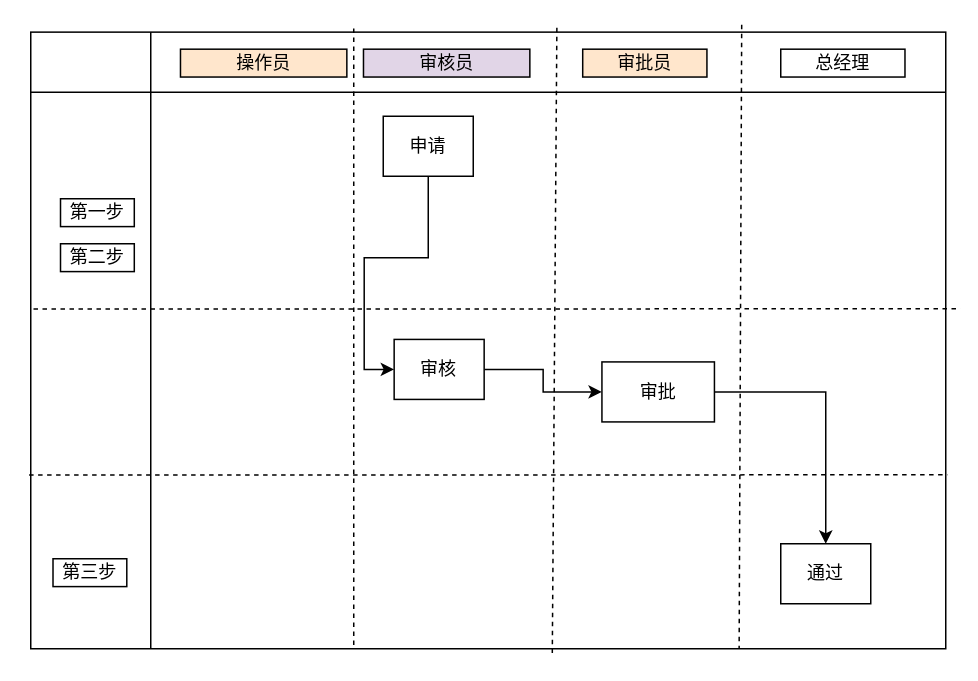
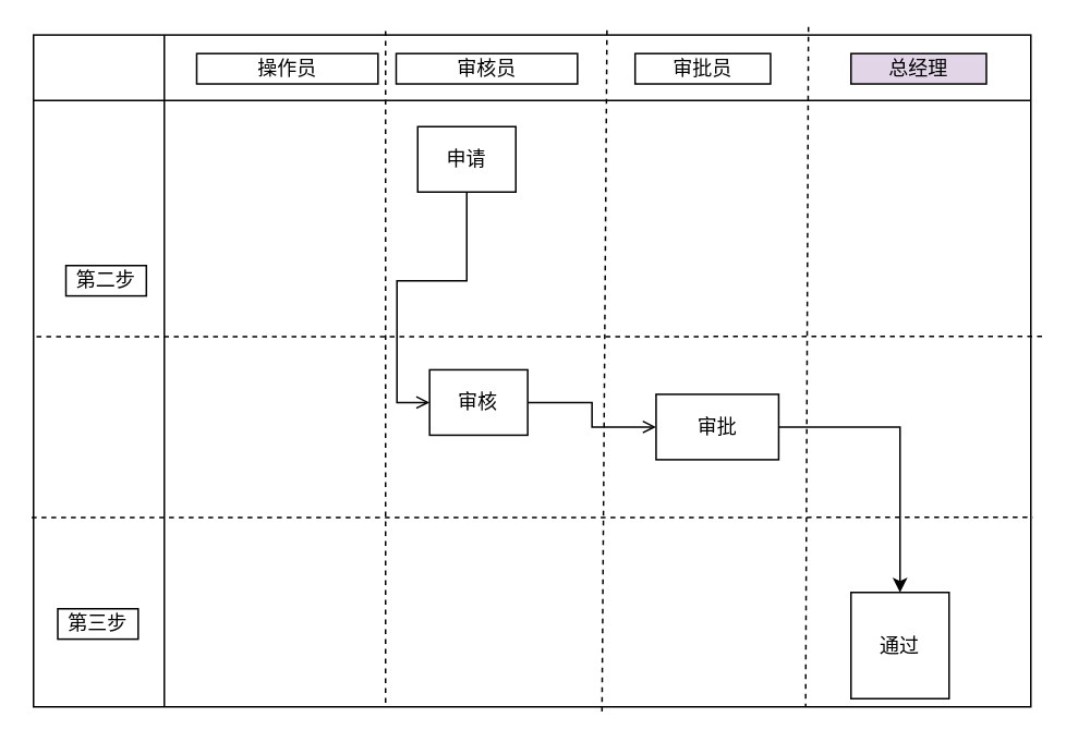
- <mxCell id="5" value="操作员" style="rounded=0;whiteSpace=wrap;html=1;fillColor=#ffe6cc;" vertex="1" parent="2"><mxGeometry x="99.818" y="-9.714" width="110.909" height="18.571" as="geometry" /></mxCell>
+ <mxCell id="5" value="操作员" style="rounded=0;whiteSpace=wrap;html=1;" vertex="1" parent="2"><mxGeometry x="99.818" y="-9.714" width="110.909" height="18.571" as="geometry" /></mxCell>
- <mxCell id="6" value="审核员" style="rounded=0;whiteSpace=wrap;html=1;fillColor=#e1d5e7;" vertex="1" parent="2"><mxGeometry x="221.818" y="-9.714" width="110.909" height="18.571" as="geometry" /></mxCell>
+ <mxCell id="6" value="审核员" style="rounded=0;whiteSpace=wrap;html=1;" vertex="1" parent="2"><mxGeometry x="221.818" y="-9.714" width="110.909" height="18.571" as="geometry" /></mxCell>
- <mxCell id="7" value="审批员" style="rounded=0;whiteSpace=wrap;html=1;fillColor=#ffe6cc;" vertex="1" parent="2"><mxGeometry x="367.968" y="-9.714" width="82.822" height="18.572" as="geometry" /></mxCell>
+ <mxCell id="7" value="审批员" style="rounded=0;whiteSpace=wrap;html=1;" vertex="1" parent="2"><mxGeometry x="367.968" y="-9.714" width="82.822" height="18.572" as="geometry" /></mxCell>
- <mxCell id="15" value="总经理" style="rounded=0;whiteSpace=wrap;html=1;" vertex="1" parent="2"><mxGeometry x="499.998" y="-9.714" width="82.822" height="18.572" as="geometry" /></mxCell>
+ <mxCell id="15" value="总经理" style="rounded=0;whiteSpace=wrap;html=1;fillColor=#e1d5e7;" vertex="1" parent="2"><mxGeometry x="499.998" y="-9.714" width="82.822" height="18.572" as="geometry" /></mxCell>
- <mxCell id="9" value="第一步" style="rounded=0;whiteSpace=wrap;html=1;" vertex="1" parent="2"><mxGeometry x="19.839" y="89.998" width="49.194" height="18.572" as="geometry" /></mxCell>
- <mxCell id="12" style="edgeStyle=orthogonalEdgeStyle;rounded=0;orthogonalLoop=1;jettySize=auto;html=1;entryX=0;entryY=0.5;entryDx=0;entryDy=0;" edge="1" parent="2" source="13" target="19"><mxGeometry relative="1" as="geometry" /></mxCell>
+ <mxCell id="12" style="edgeStyle=orthogonalEdgeStyle;rounded=0;orthogonalLoop=1;jettySize=auto;html=1;entryX=0;entryY=0.5;entryDx=0;entryDy=0;endArrow=open;" edge="1" parent="2" source="13" target="19"><mxGeometry relative="1" as="geometry" /></mxCell>
- <mxCell id="18" style="edgeStyle=orthogonalEdgeStyle;rounded=0;orthogonalLoop=1;jettySize=auto;html=1;entryX=0;entryY=0.5;entryDx=0;entryDy=0;" edge="1" parent="2" source="19" target="21"><mxGeometry relative="1" as="geometry" /></mxCell>
+ <mxCell id="18" style="edgeStyle=orthogonalEdgeStyle;rounded=0;orthogonalLoop=1;jettySize=auto;html=1;entryX=0;entryY=0.5;entryDx=0;entryDy=0;endArrow=open;" edge="1" parent="2" source="19" target="21"><mxGeometry relative="1" as="geometry" /></mxCell>
- <mxCell id="22" value="通过" style="rounded=0;whiteSpace=wrap;html=1;" vertex="1" parent="2"><mxGeometry x="500.0" y="320" width="60" height="40" as="geometry" /></mxCell>
+ <mxCell id="22" value="通过" style="rounded=0;whiteSpace=wrap;html=1;" vertex="1" parent="2"><mxGeometry x="500.0" y="320" width="60" height="65" as="geometry" /></mxCell>
